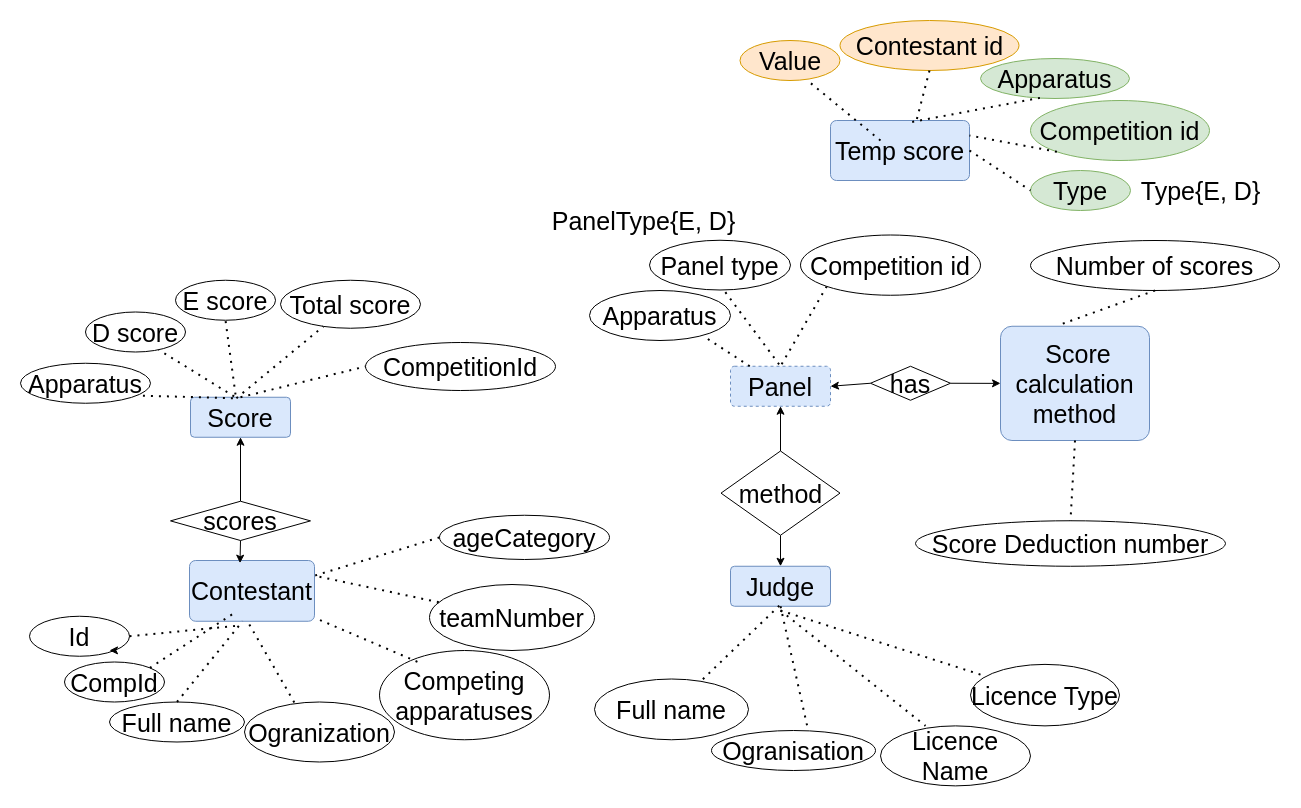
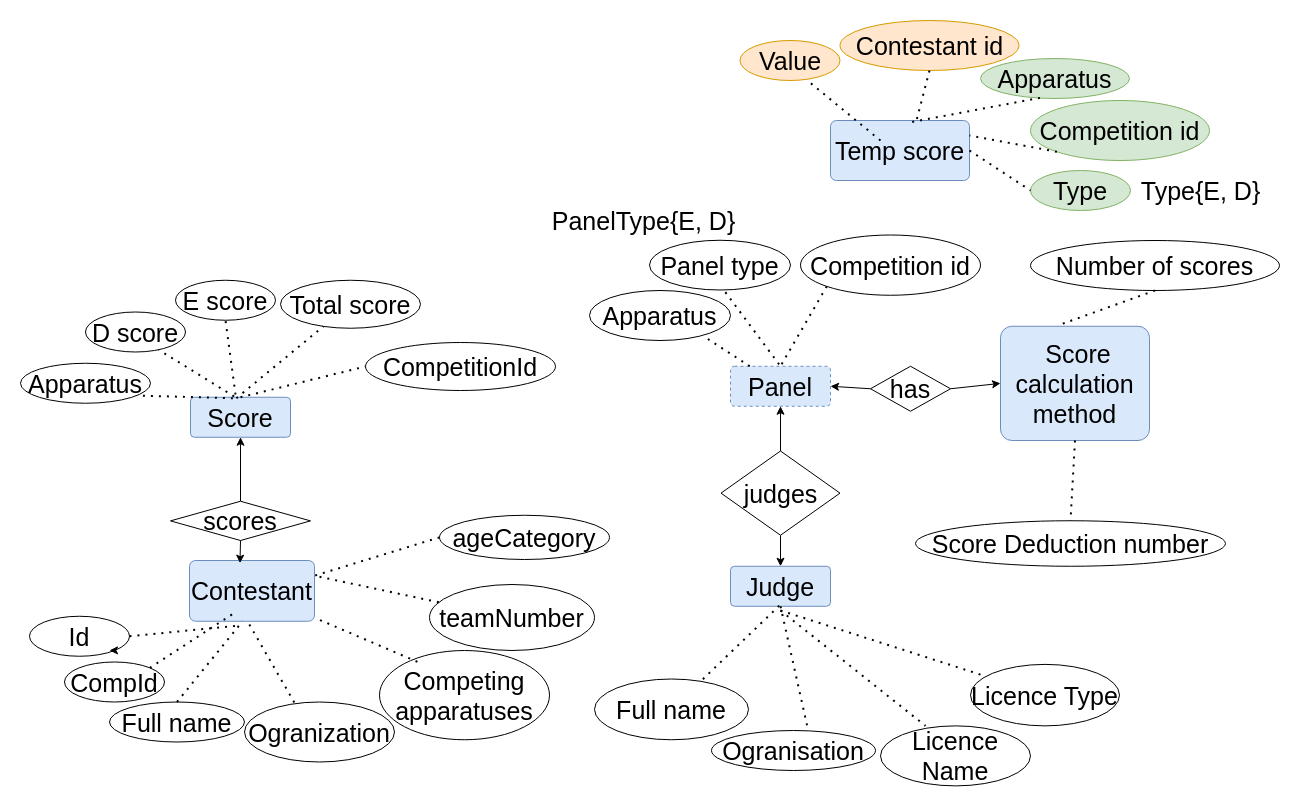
- <mxCell id="17" value="has" style="shape=rhombus;perimeter=rhombusPerimeter;whiteSpace=wrap;html=1;align=center;fontSize=25;" parent="1" vertex="1"><mxGeometry x="870" y="365.75" width="80" height="34" as="geometry" /></mxCell>
+ <mxCell id="17" value="has" style="shape=rhombus;perimeter=rhombusPerimeter;whiteSpace=wrap;html=1;align=center;fontSize=25;" parent="1" vertex="1"><mxGeometry x="870" y="365.75" width="80" height="45" as="geometry" /></mxCell>
- <mxCell id="6" value="method" style="shape=rhombus;perimeter=rhombusPerimeter;whiteSpace=wrap;html=1;align=center;fontSize=25;" parent="1" vertex="1"><mxGeometry x="720.5" y="450.5" width="119" height="84.25" as="geometry" /></mxCell>
+ <mxCell id="6" value="judges" style="shape=rhombus;perimeter=rhombusPerimeter;whiteSpace=wrap;html=1;align=center;fontSize=25;" parent="1" vertex="1"><mxGeometry x="720.5" y="450.5" width="119" height="84.25" as="geometry" /></mxCell>
